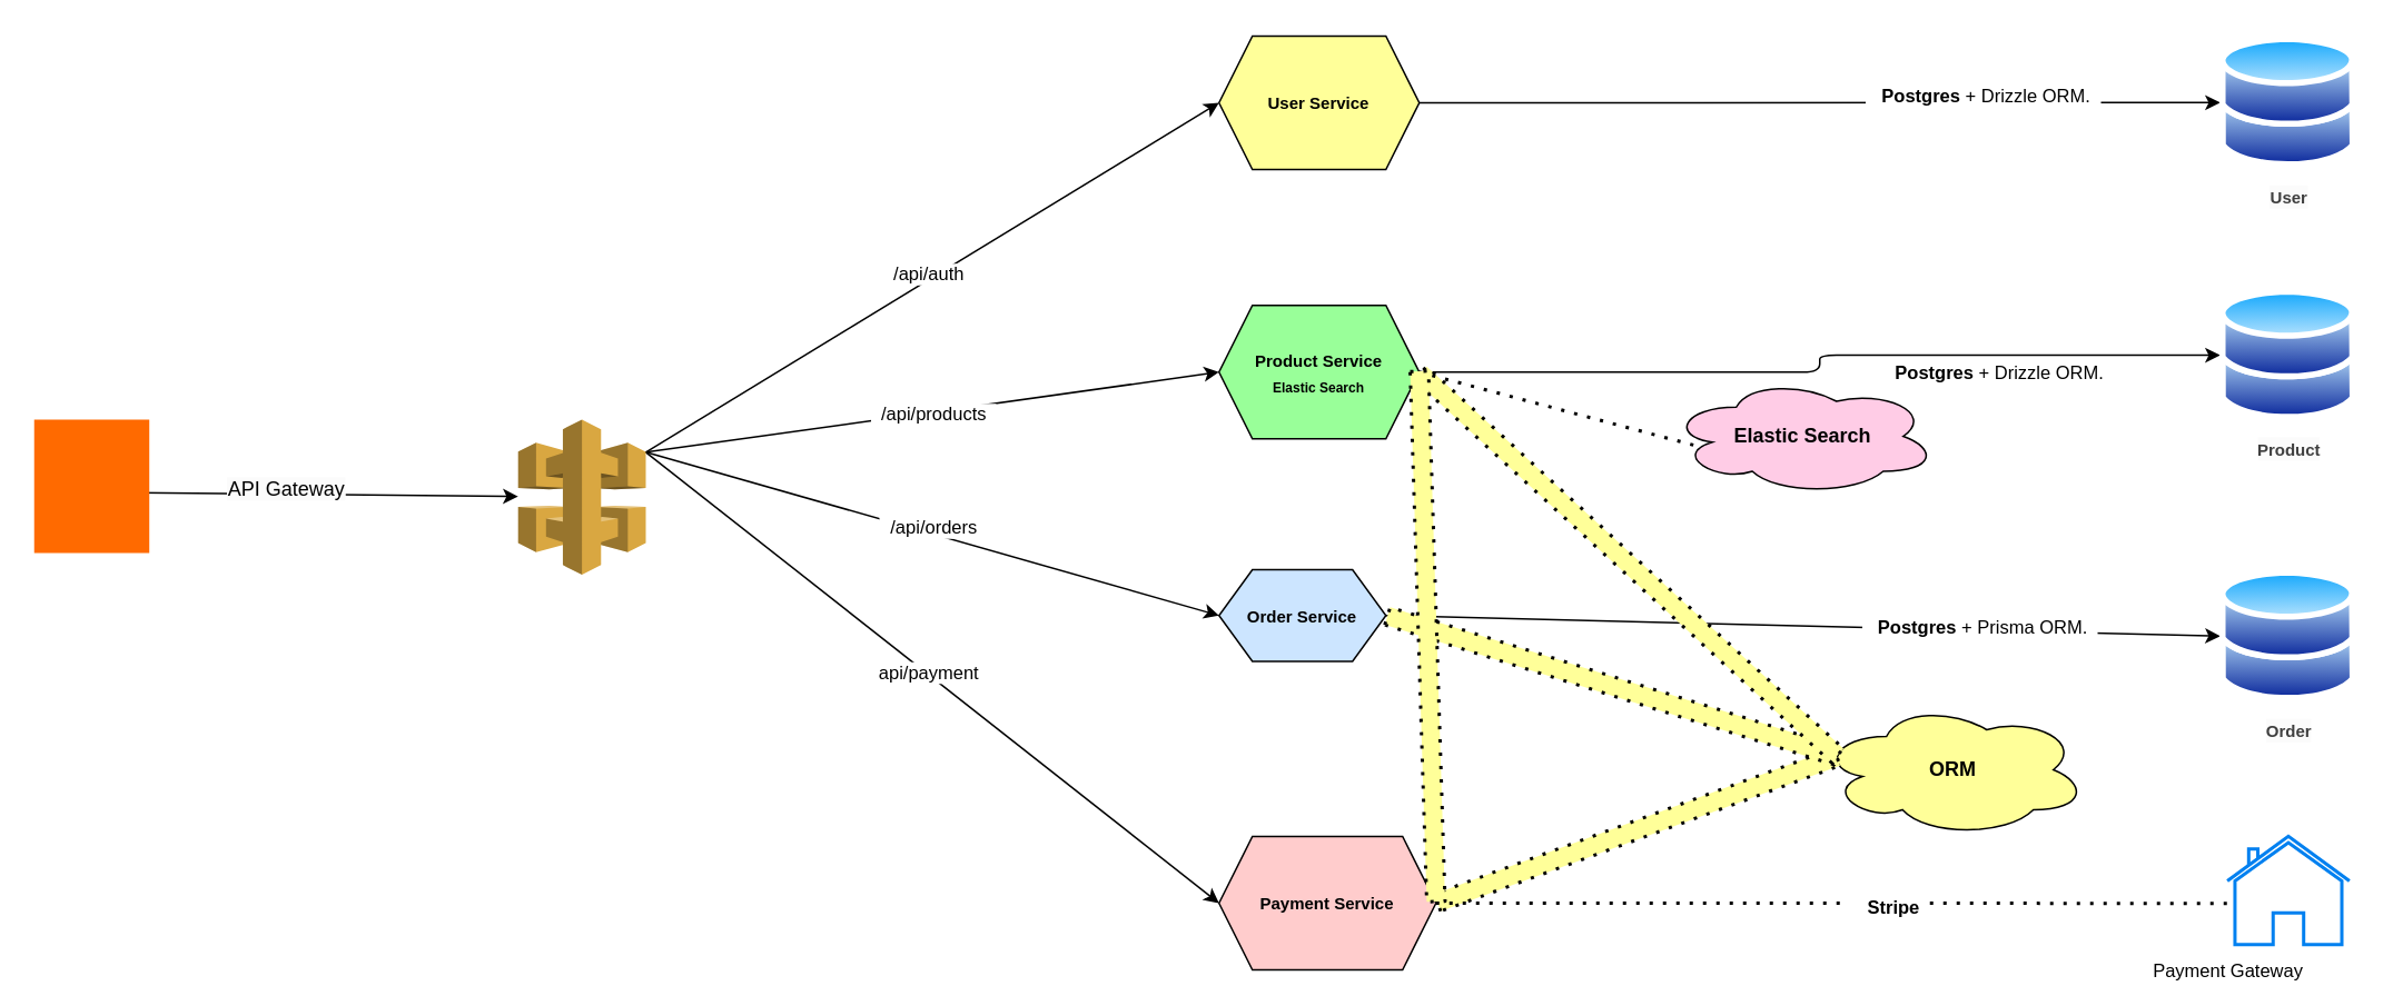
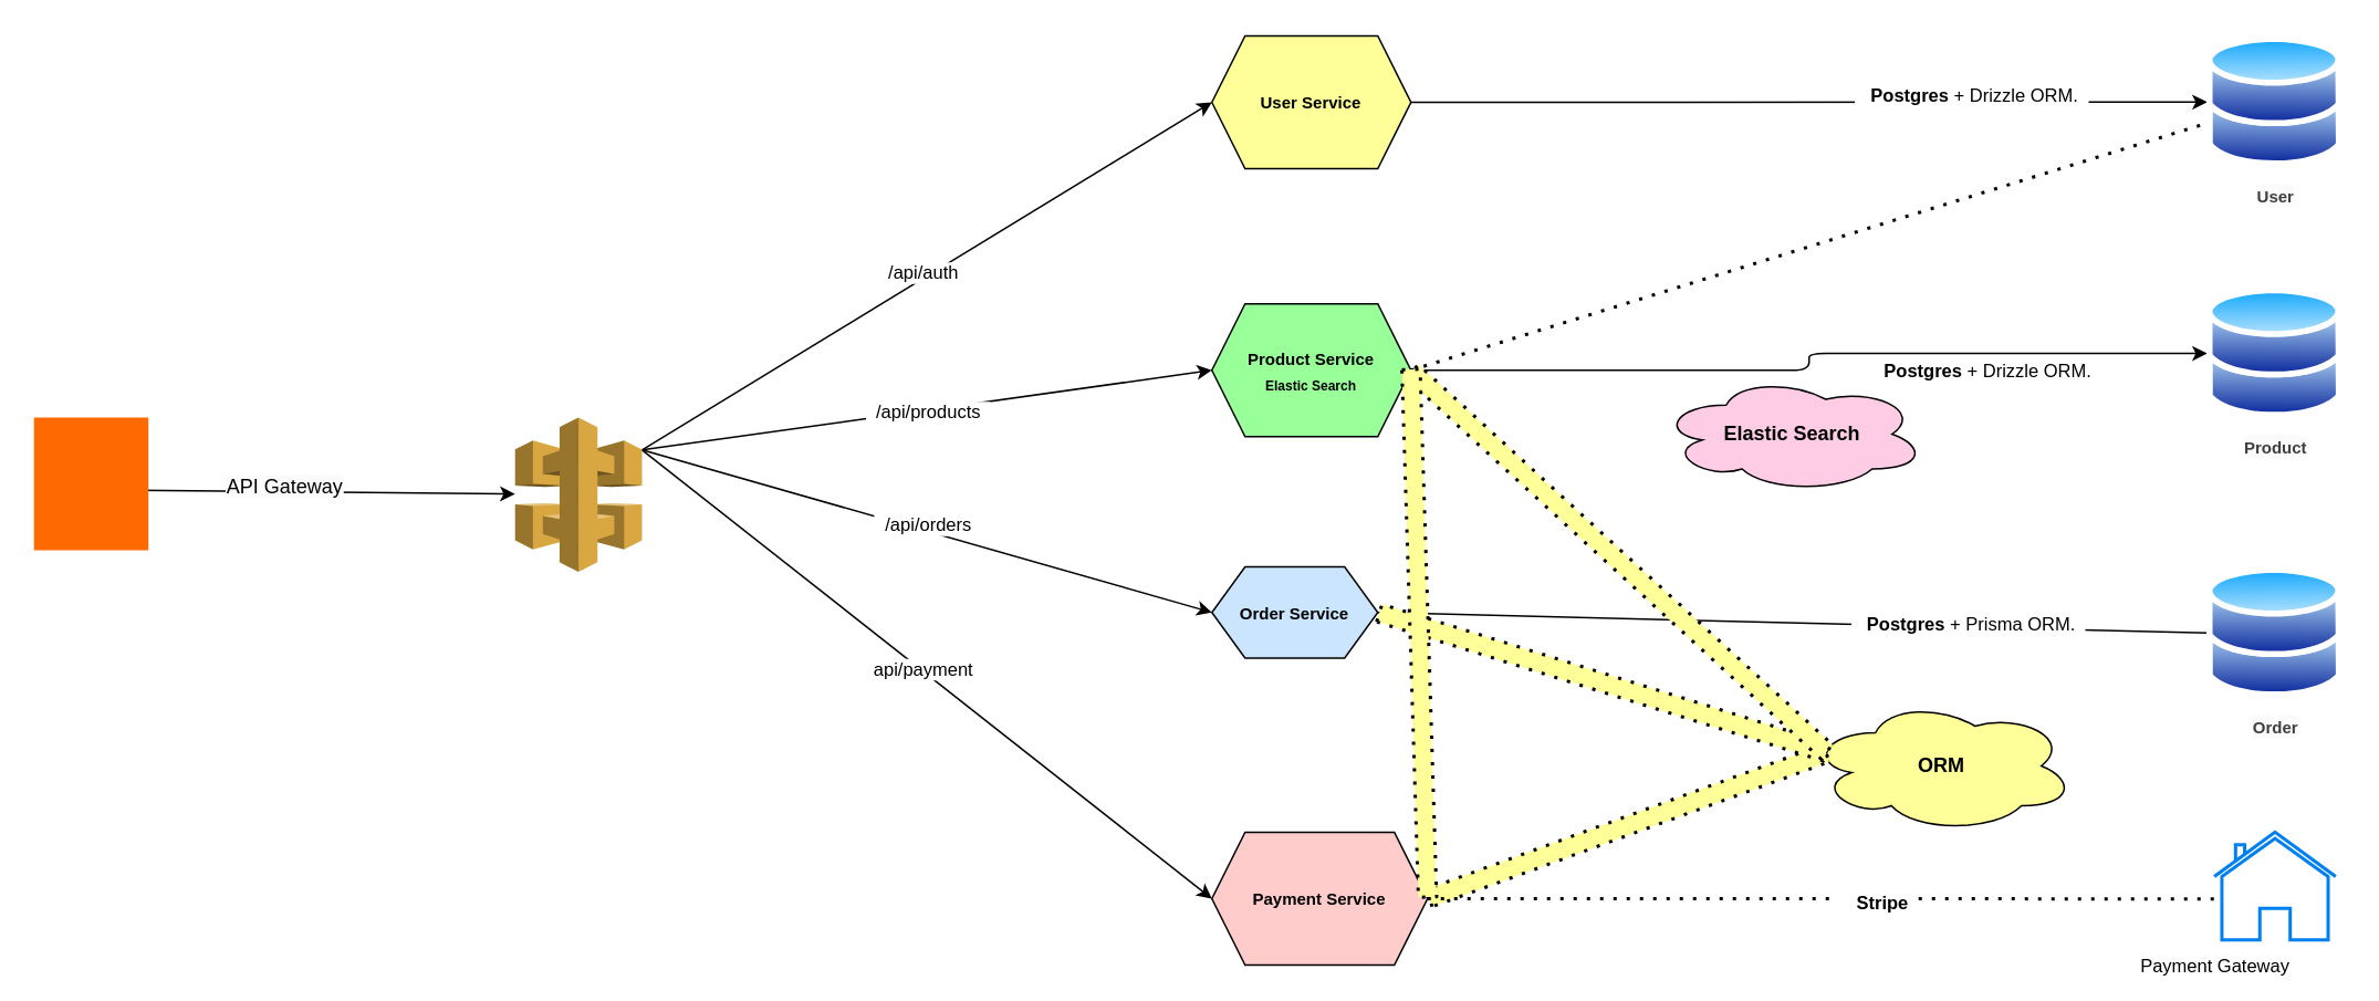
- <mxCell id="24" value="" style="endArrow=none;dashed=1;html=1;dashPattern=1 3;strokeWidth=2;entryX=0.105;entryY=0.585;entryDx=0;entryDy=0;entryPerimeter=0;exitX=1;exitY=0.5;exitDx=0;exitDy=0;" parent="1" source="6" target="19" edge="1"><mxGeometry width="50" height="50" relative="1" as="geometry"><mxPoint x="800" y="245" as="sourcePoint" /><mxPoint x="990.5" y="171" as="targetPoint" /></mxGeometry></mxCell>
+ <mxCell id="24" value="" style="endArrow=none;dashed=1;html=1;dashPattern=1 3;strokeWidth=2;exitX=1;exitY=0.5;exitDx=0;exitDy=0;" parent="1" source="6" target="36" edge="1"><mxGeometry width="50" height="50" relative="1" as="geometry"><mxPoint x="800" y="245" as="sourcePoint" /><mxPoint x="990.5" y="171" as="targetPoint" /></mxGeometry></mxCell>
- <mxCell id="17" style="edgeStyle=none;html=1;entryX=0;entryY=0.5;entryDx=0;entryDy=0;exitX=1;exitY=0.5;exitDx=0;exitDy=0;" parent="1" source="7" target="32" edge="1"><mxGeometry relative="1" as="geometry"><mxPoint x="1310" y="396" as="targetPoint" /></mxGeometry></mxCell>
+ <mxCell id="17" style="edgeStyle=none;html=1;entryX=0;entryY=0.5;entryDx=0;entryDy=0;exitX=1;exitY=0.5;exitDx=0;exitDy=0;endArrow=none;" parent="1" source="7" target="32" edge="1"><mxGeometry relative="1" as="geometry"><mxPoint x="1310" y="396" as="targetPoint" /></mxGeometry></mxCell>
